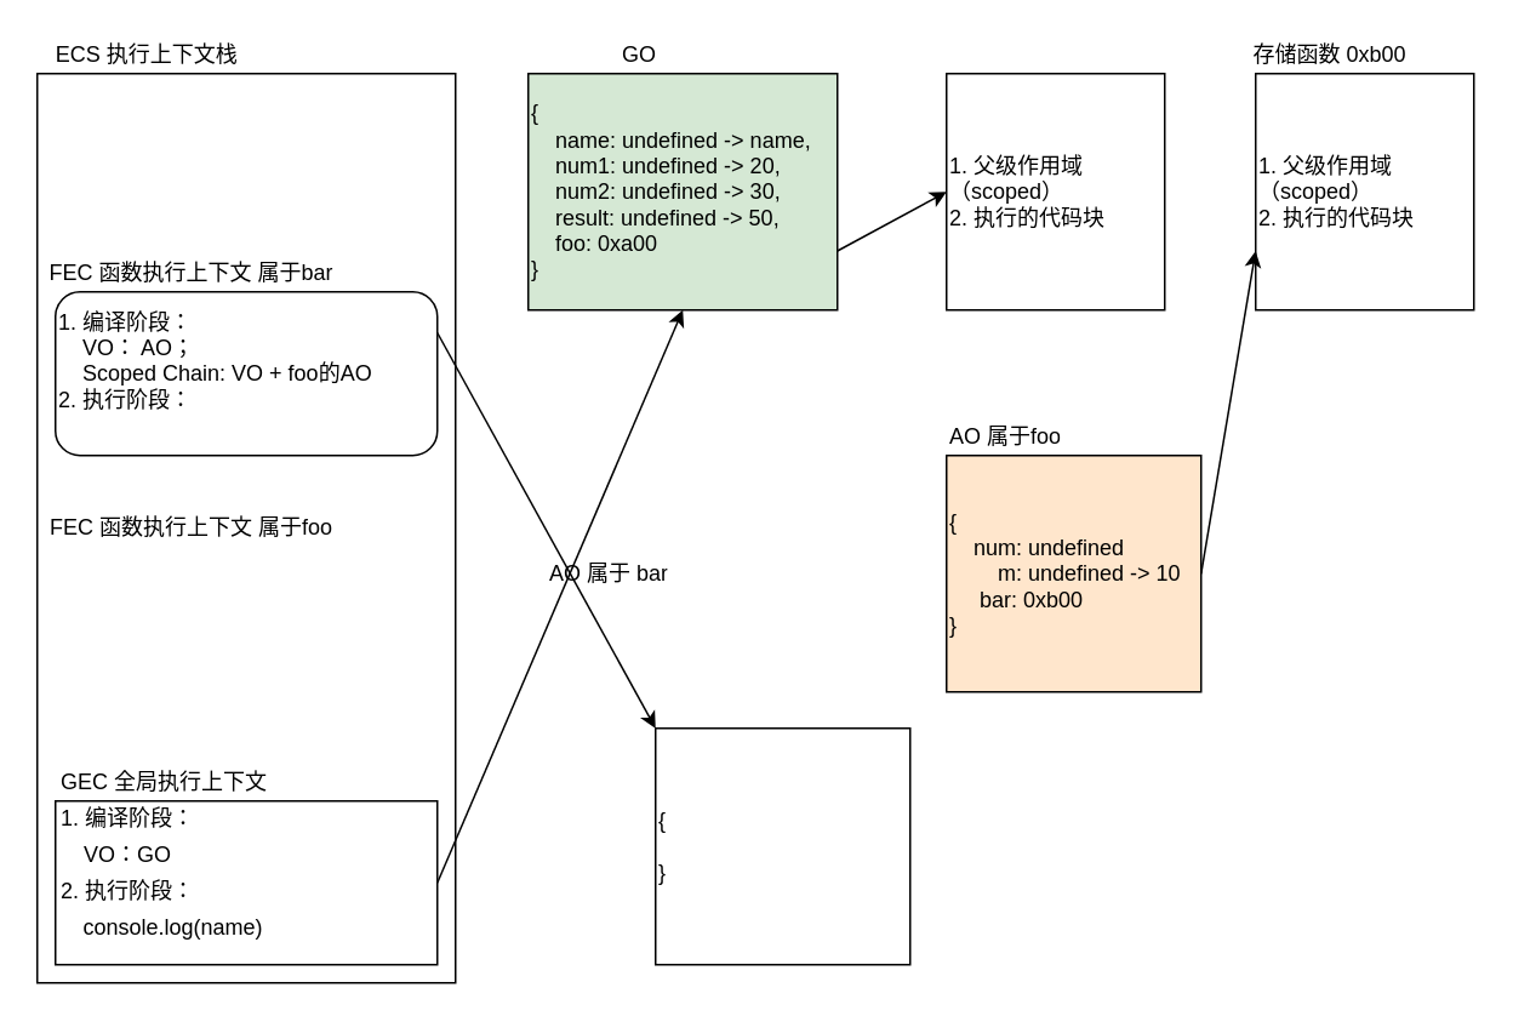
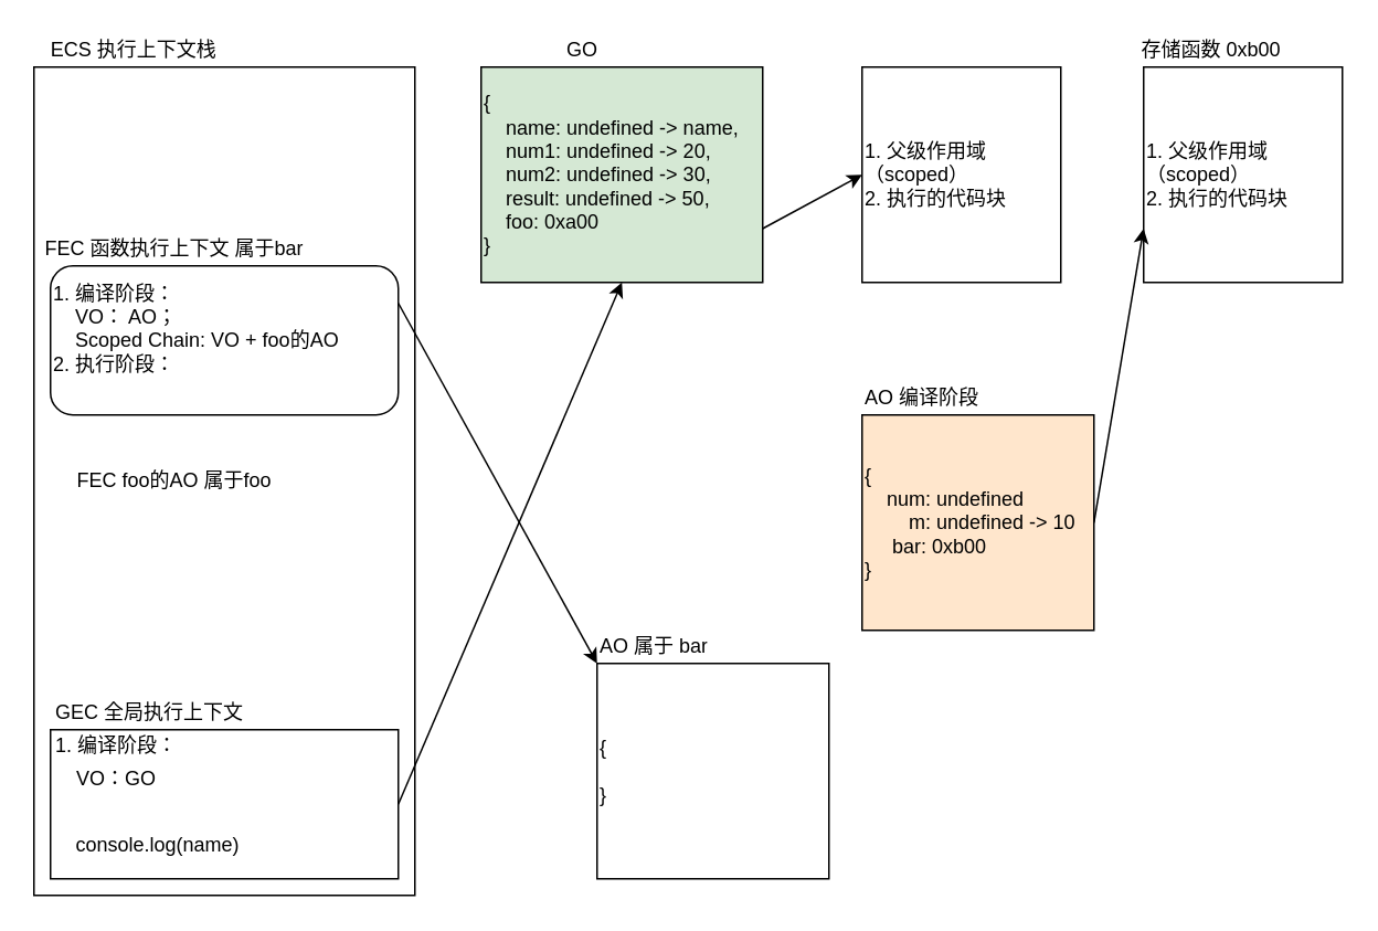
- <mxCell id="14" value="AO 属于foo" style="text;html=1;strokeColor=none;fillColor=none;align=left;verticalAlign=middle;whiteSpace=wrap;overflow=hidden;" parent="1" vertex="1"><mxGeometry x="520" y="230" width="80" height="20" as="geometry" /></mxCell>
+ <mxCell id="14" value="AO 编译阶段" style="text;html=1;strokeColor=none;fillColor=none;align=left;verticalAlign=middle;whiteSpace=wrap;overflow=hidden;" parent="1" vertex="1"><mxGeometry x="520" y="230" width="80" height="20" as="geometry" /></mxCell>
- <mxCell id="15" value="FEC 函数执行上下文 属于foo" style="text;html=1;strokeColor=none;fillColor=none;align=center;verticalAlign=middle;whiteSpace=wrap;overflow=hidden;" parent="1" vertex="1"><mxGeometry x="20" y="280" width="170" height="20" as="geometry" /></mxCell>
+ <mxCell id="15" value="FEC foo的AO 属于foo" style="text;html=1;strokeColor=none;fillColor=none;align=center;verticalAlign=middle;whiteSpace=wrap;overflow=hidden;" parent="1" vertex="1"><mxGeometry x="20" y="280" width="170" height="20" as="geometry" /></mxCell>
- <mxCell id="24" value="AO 属于 bar" style="text;html=1;strokeColor=none;fillColor=none;align=left;verticalAlign=middle;whiteSpace=wrap;overflow=hidden;" vertex="1" parent="1"><mxGeometry x="300" y="305" width="80" height="20" as="geometry" /></mxCell>
+ <mxCell id="24" value="AO 属于 bar" style="text;html=1;strokeColor=none;fillColor=none;align=left;verticalAlign=middle;whiteSpace=wrap;overflow=hidden;" vertex="1" parent="1"><mxGeometry x="360" y="380" width="80" height="20" as="geometry" /></mxCell>
- <mxCell id="10" value="2. 执行阶段：" style="text;html=1;strokeColor=none;fillColor=none;align=center;verticalAlign=middle;whiteSpace=wrap;overflow=hidden;" parent="1" vertex="1"><mxGeometry x="30" y="480" width="80" height="20" as="geometry" /></mxCell>
